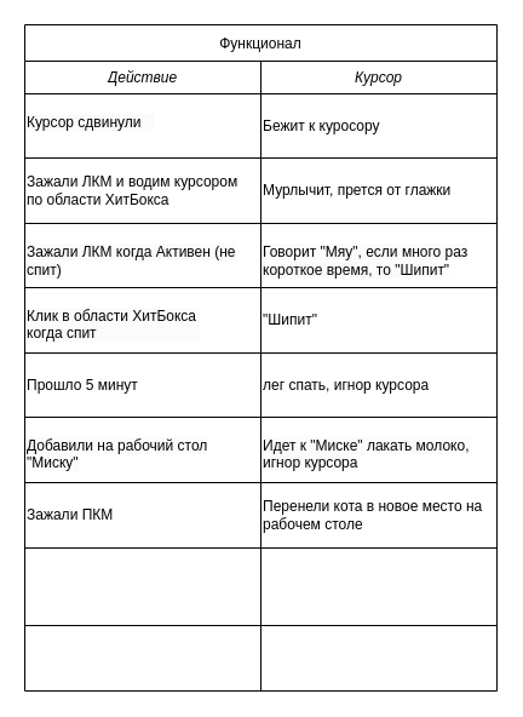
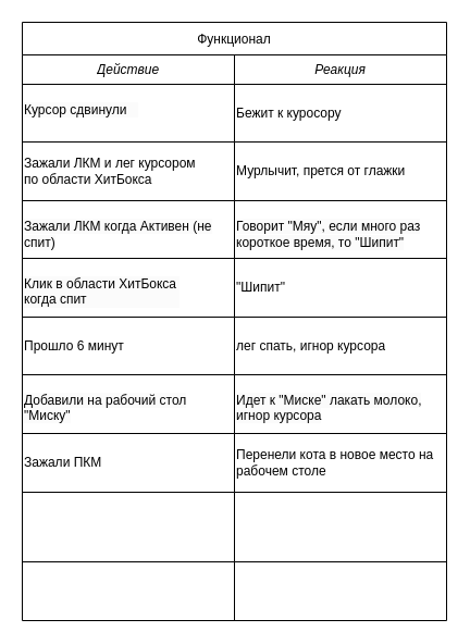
- <mxCell id="5" value="Курсор" style="shape=partialRectangle;html=1;whiteSpace=wrap;connectable=0;strokeColor=inherit;overflow=hidden;fillColor=none;top=0;left=0;bottom=0;right=0;pointerEvents=1;fontStyle=2" parent="3" vertex="1"><mxGeometry x="195" width="195" height="27" as="geometry"><mxRectangle width="195" height="27" as="alternateBounds" /></mxGeometry></mxCell>
+ <mxCell id="5" value="Реакция" style="shape=partialRectangle;html=1;whiteSpace=wrap;connectable=0;strokeColor=inherit;overflow=hidden;fillColor=none;top=0;left=0;bottom=0;right=0;pointerEvents=1;fontStyle=2" parent="3" vertex="1"><mxGeometry x="195" width="195" height="27" as="geometry"><mxRectangle width="195" height="27" as="alternateBounds" /></mxGeometry></mxCell>
- <mxCell id="10" value="&lt;div style=&quot;&quot;&gt;Зажали ЛКМ и водим курсором&amp;nbsp;&lt;/div&gt;&lt;div style=&quot;&quot;&gt;по области ХитБокса&amp;nbsp;&lt;/div&gt;" style="shape=partialRectangle;html=1;whiteSpace=wrap;connectable=0;strokeColor=inherit;overflow=hidden;fillColor=none;top=0;left=0;bottom=0;right=0;pointerEvents=1;align=left;" parent="9" vertex="1"><mxGeometry width="195" height="54" as="geometry"><mxRectangle width="195" height="54" as="alternateBounds" /></mxGeometry></mxCell>
+ <mxCell id="10" value="&lt;div style=&quot;&quot;&gt;Зажали ЛКМ и лег курсором&amp;nbsp;&lt;/div&gt;&lt;div style=&quot;&quot;&gt;по области ХитБокса&amp;nbsp;&lt;/div&gt;" style="shape=partialRectangle;html=1;whiteSpace=wrap;connectable=0;strokeColor=inherit;overflow=hidden;fillColor=none;top=0;left=0;bottom=0;right=0;pointerEvents=1;align=left;" parent="9" vertex="1"><mxGeometry width="195" height="54" as="geometry"><mxRectangle width="195" height="54" as="alternateBounds" /></mxGeometry></mxCell>
- <mxCell id="19" value="Прошло 5 минут&amp;nbsp;" style="shape=partialRectangle;html=1;whiteSpace=wrap;connectable=0;strokeColor=inherit;overflow=hidden;fillColor=none;top=0;left=0;bottom=0;right=0;pointerEvents=1;align=left;" parent="18" vertex="1"><mxGeometry width="195" height="53" as="geometry"><mxRectangle width="195" height="53" as="alternateBounds" /></mxGeometry></mxCell>
+ <mxCell id="19" value="Прошло 6 минут&amp;nbsp;" style="shape=partialRectangle;html=1;whiteSpace=wrap;connectable=0;strokeColor=inherit;overflow=hidden;fillColor=none;top=0;left=0;bottom=0;right=0;pointerEvents=1;align=left;" parent="18" vertex="1"><mxGeometry width="195" height="53" as="geometry"><mxRectangle width="195" height="53" as="alternateBounds" /></mxGeometry></mxCell>
